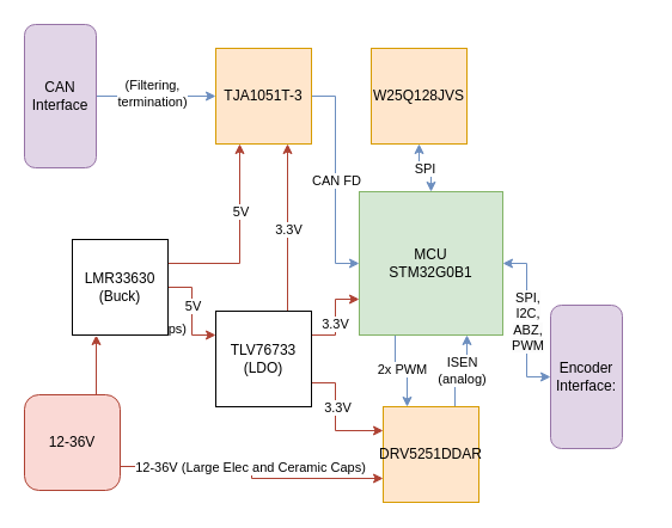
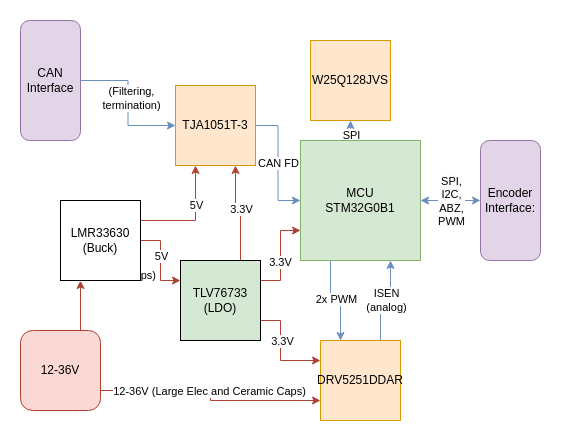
- <mxCell id="16" value="TJA1051T-3" style="rounded=0;whiteSpace=wrap;html=1;fillColor=#ffe6cc;strokeColor=#d79b00;" vertex="1" parent="1"><mxGeometry x="180" y="40" width="80" height="80" as="geometry" /></mxCell>
+ <mxCell id="16" value="TJA1051T-3" style="rounded=0;whiteSpace=wrap;html=1;fillColor=#ffe6cc;strokeColor=#d79b00;" vertex="1" parent="1"><mxGeometry x="175" y="85" width="80" height="80" as="geometry" /></mxCell>
- <mxCell id="8" value="MCU&lt;br&gt;STM32G0B1" style="rounded=0;whiteSpace=wrap;html=1;fillColor=#d5e8d4;strokeColor=#82b366;" vertex="1" parent="1"><mxGeometry x="300" y="160" width="120" height="120" as="geometry" /></mxCell>
+ <mxCell id="8" value="MCU&lt;br&gt;STM32G0B1" style="rounded=0;whiteSpace=wrap;html=1;fillColor=#d5e8d4;strokeColor=#82b366;" vertex="1" parent="1"><mxGeometry x="300" y="140" width="120" height="120" as="geometry" /></mxCell>
- <mxCell id="37" value="TLV76733&lt;br&gt;(LDO)" style="rounded=0;whiteSpace=wrap;html=1;" vertex="1" parent="1"><mxGeometry x="180" y="260" width="80" height="80" as="geometry" /></mxCell>
+ <mxCell id="37" value="TLV76733&lt;br&gt;(LDO)" style="rounded=0;whiteSpace=wrap;html=1;fillColor=#d5e8d4;" vertex="1" parent="1"><mxGeometry x="180" y="260" width="80" height="80" as="geometry" /></mxCell>
- <mxCell id="9" value="Encoder Interface:" style="rounded=1;whiteSpace=wrap;html=1;fillColor=#e1d5e7;strokeColor=#9673a6;" vertex="1" parent="1"><mxGeometry x="460" y="255" width="60" height="120" as="geometry" /></mxCell>
+ <mxCell id="9" value="Encoder Interface:" style="rounded=1;whiteSpace=wrap;html=1;fillColor=#e1d5e7;strokeColor=#9673a6;" vertex="1" parent="1"><mxGeometry x="480" y="140" width="60" height="120" as="geometry" /></mxCell>
